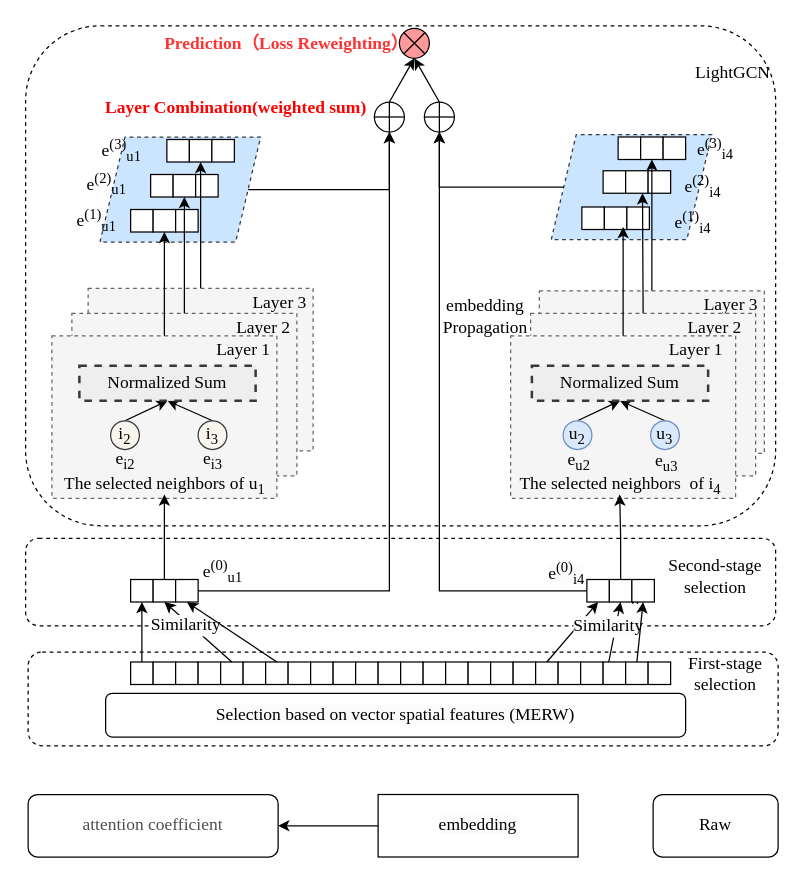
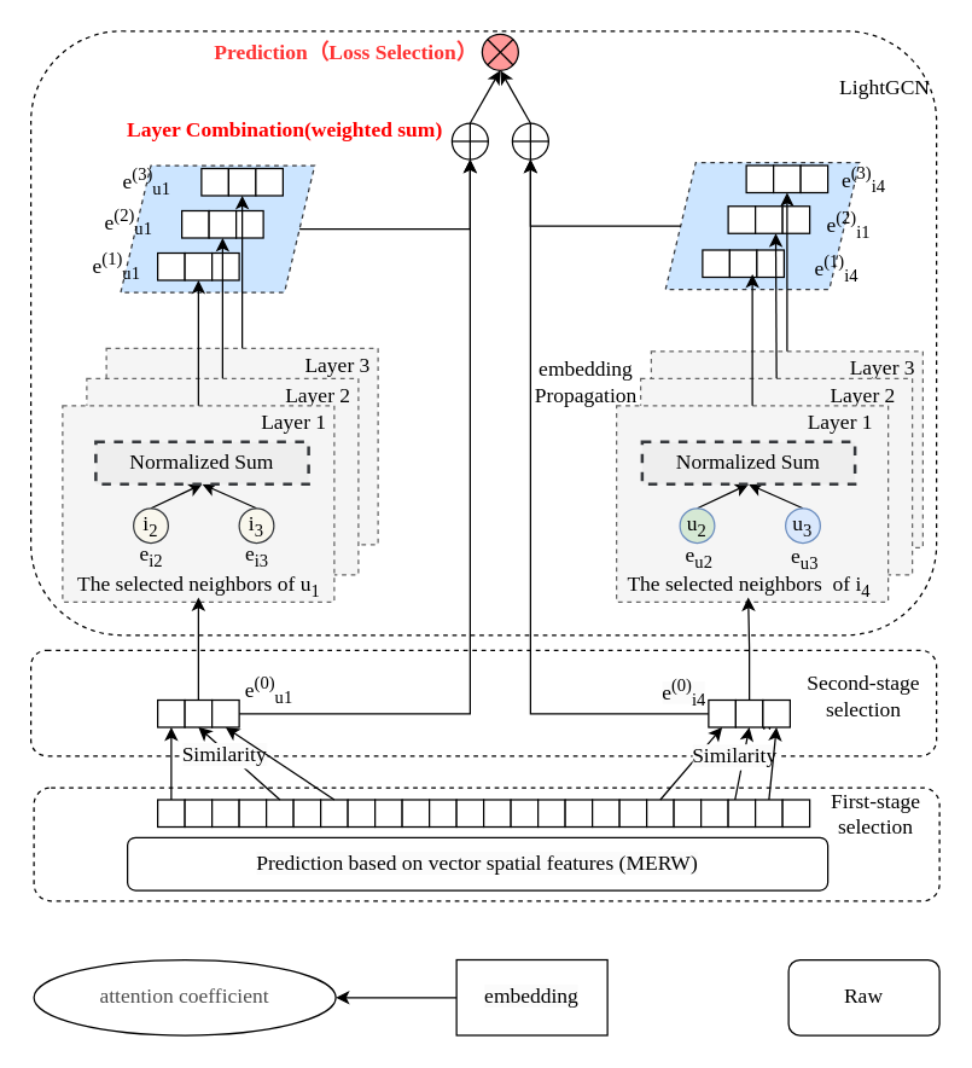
- <mxCell id="96" value="&lt;font style=&quot;color: rgb(255, 51, 51);&quot;&gt;Prediction（&lt;span style=&quot;color: light-dark(rgb(255, 51, 51), rgb(255, 119, 119)); background-color: transparent;&quot;&gt;Loss Reweighting&lt;/span&gt;&lt;span style=&quot;color: light-dark(rgb(255, 51, 51), rgb(255, 119, 119)); background-color: transparent;&quot;&gt;）&lt;/span&gt;&lt;br&gt;&lt;/font&gt;" style="text;html=1;align=center;verticalAlign=middle;whiteSpace=wrap;rounded=0;fontStyle=1;fontSize=14;fontFamily=Times New Roman;" parent="1" vertex="1"><mxGeometry x="126.5" y="20" width="204" height="30" as="geometry" /></mxCell>
+ <mxCell id="96" value="&lt;font style=&quot;color: rgb(255, 51, 51);&quot;&gt;Prediction（&lt;span style=&quot;color: light-dark(rgb(255, 51, 51), rgb(255, 119, 119)); background-color: transparent;&quot;&gt;Loss Selection&lt;/span&gt;&lt;span style=&quot;color: light-dark(rgb(255, 51, 51), rgb(255, 119, 119)); background-color: transparent;&quot;&gt;）&lt;/span&gt;&lt;br&gt;&lt;/font&gt;" style="text;html=1;align=center;verticalAlign=middle;whiteSpace=wrap;rounded=0;fontStyle=1;fontSize=14;fontFamily=Times New Roman;" parent="1" vertex="1"><mxGeometry x="126.5" y="20" width="204" height="30" as="geometry" /></mxCell>
- <mxCell id="69" value="e&lt;sup&gt;(2)&lt;/sup&gt;&lt;sub&gt;i4&lt;/sub&gt;" style="text;html=1;align=center;verticalAlign=middle;whiteSpace=wrap;rounded=0;fontSize=14;fontFamily=Times New Roman;" parent="1" vertex="1"><mxGeometry x="532" y="134" width="60" height="30" as="geometry" /></mxCell>
+ <mxCell id="69" value="e&lt;sup&gt;(2)&lt;/sup&gt;&lt;sub&gt;i1&lt;/sub&gt;" style="text;html=1;align=center;verticalAlign=middle;whiteSpace=wrap;rounded=0;fontSize=14;fontFamily=Times New Roman;" parent="1" vertex="1"><mxGeometry x="532" y="134" width="60" height="30" as="geometry" /></mxCell>
- <mxCell id="21" value="&lt;font&gt;u&lt;sub&gt;2&lt;/sub&gt;&lt;/font&gt;" style="ellipse;whiteSpace=wrap;html=1;aspect=fixed;fillColor=#dae8fc;strokeColor=#6c8ebf;fontSize=14;fontFamily=Times New Roman;" parent="1" vertex="1"><mxGeometry x="450" y="336" width="23" height="23" as="geometry" /></mxCell>
+ <mxCell id="21" value="&lt;font&gt;u&lt;sub&gt;2&lt;/sub&gt;&lt;/font&gt;" style="ellipse;whiteSpace=wrap;html=1;aspect=fixed;fillColor=#d5e8d4;strokeColor=#6c8ebf;fontSize=14;fontFamily=Times New Roman;" parent="1" vertex="1"><mxGeometry x="450" y="336" width="23" height="23" as="geometry" /></mxCell>
- <mxCell id="105" value="&lt;span style=&quot;color: rgb(0, 0, 0); font-style: normal; font-variant-ligatures: normal; font-variant-caps: normal; font-weight: 400; letter-spacing: normal; orphans: 2; text-align: start; text-indent: 0px; text-transform: none; widows: 2; word-spacing: 0px; -webkit-text-stroke-width: 0px; white-space: normal; background-color: rgb(251, 251, 251); text-decoration-thickness: initial; text-decoration-style: initial; text-decoration-color: initial; float: none; display: inline !important;&quot;&gt;Selection based on vector spatial features (MERW)&lt;/span&gt;" style="rounded=1;whiteSpace=wrap;html=1;fontSize=14;fontFamily=Times New Roman;" parent="1" vertex="1"><mxGeometry x="84" y="554" width="464" height="35" as="geometry" /></mxCell>
+ <mxCell id="105" value="&lt;span style=&quot;color: rgb(0, 0, 0); font-style: normal; font-variant-ligatures: normal; font-variant-caps: normal; font-weight: 400; letter-spacing: normal; orphans: 2; text-align: start; text-indent: 0px; text-transform: none; widows: 2; word-spacing: 0px; -webkit-text-stroke-width: 0px; white-space: normal; background-color: rgb(251, 251, 251); text-decoration-thickness: initial; text-decoration-style: initial; text-decoration-color: initial; float: none; display: inline !important;&quot;&gt;Prediction based on vector spatial features (MERW)&lt;/span&gt;" style="rounded=1;whiteSpace=wrap;html=1;fontSize=14;fontFamily=Times New Roman;" parent="1" vertex="1"><mxGeometry x="84" y="554" width="464" height="35" as="geometry" /></mxCell>
- <mxCell id="102" value="&lt;h4 style=&quot;forced-color-adjust: none; font-style: normal; font-variant-caps: normal; letter-spacing: normal; orphans: 2; text-indent: 0px; text-transform: none; widows: 2; word-spacing: 0px; -webkit-text-stroke-width: 0px; white-space: normal; text-decoration-thickness: initial; text-decoration-style: initial; text-decoration-color: initial; box-sizing: border-box; outline: 0px; margin: 24px 0px 8px; padding: 0px; --el-button-hover-bg-color: light-dark(#6d5ffd, #8e82ff); --el-button-hover-border-color: light-dark(#6d5ffd, #8e82ff); --el-button-active-bg-color: light-dark(#6d5ffd, #8e82ff); --el-button-active-border-color: light-dark(#6d5ffd, #8e82ff); color: rgb(79, 79, 79); line-height: 26px; font-synthesis-style: auto; overflow-wrap: break-word; font-variant-ligatures: no-common-ligatures; text-align: start; background-color: rgb(255, 255, 255);&quot;&gt;&lt;span style=&quot;font-weight: normal;&quot;&gt;&lt;font&gt;attention coefficient&lt;/font&gt;&lt;/span&gt;&lt;/h4&gt;&lt;div&gt;&lt;br&gt;&lt;/div&gt;" style="rounded=1;whiteSpace=wrap;html=1;fontSize=14;fontFamily=Times New Roman;" parent="1" vertex="1"><mxGeometry x="22" y="635" width="200" height="50" as="geometry" /></mxCell>
+ <mxCell id="102" value="&lt;h4 style=&quot;forced-color-adjust: none; font-style: normal; font-variant-caps: normal; letter-spacing: normal; orphans: 2; text-indent: 0px; text-transform: none; widows: 2; word-spacing: 0px; -webkit-text-stroke-width: 0px; white-space: normal; text-decoration-thickness: initial; text-decoration-style: initial; text-decoration-color: initial; box-sizing: border-box; outline: 0px; margin: 24px 0px 8px; padding: 0px; --el-button-hover-bg-color: light-dark(#6d5ffd, #8e82ff); --el-button-hover-border-color: light-dark(#6d5ffd, #8e82ff); --el-button-active-bg-color: light-dark(#6d5ffd, #8e82ff); --el-button-active-border-color: light-dark(#6d5ffd, #8e82ff); color: rgb(79, 79, 79); line-height: 26px; font-synthesis-style: auto; overflow-wrap: break-word; font-variant-ligatures: no-common-ligatures; text-align: start; background-color: rgb(255, 255, 255);&quot;&gt;&lt;span style=&quot;font-weight: normal;&quot;&gt;&lt;font&gt;attention coefficient&lt;/font&gt;&lt;/span&gt;&lt;/h4&gt;&lt;div&gt;&lt;br&gt;&lt;/div&gt;" style="ellipse;whiteSpace=wrap;html=1;fontSize=14;fontFamily=Times New Roman;" parent="1" vertex="1"><mxGeometry x="22" y="635" width="200" height="50" as="geometry" /></mxCell>
- <mxCell id="100" value="&lt;div&gt;&lt;span style=&quot;color: rgb(0, 0, 0); background-color: rgb(251, 251, 251); float: none; display: inline !important;&quot;&gt;&lt;font&gt;embedding&lt;/font&gt;&lt;/span&gt;&lt;/div&gt;" style="rounded=0;whiteSpace=wrap;html=1;fontSize=14;fontFamily=Times New Roman;" parent="1" vertex="1"><mxGeometry x="302" y="635" width="160" height="50" as="geometry" /></mxCell>
+ <mxCell id="100" value="&lt;div&gt;&lt;span style=&quot;color: rgb(0, 0, 0); background-color: rgb(251, 251, 251); float: none; display: inline !important;&quot;&gt;&lt;font&gt;embedding&lt;/font&gt;&lt;/span&gt;&lt;/div&gt;" style="rounded=0;whiteSpace=wrap;html=1;fontSize=14;fontFamily=Times New Roman;" parent="1" vertex="1"><mxGeometry x="302" y="635" width="100" height="50" as="geometry" /></mxCell>
